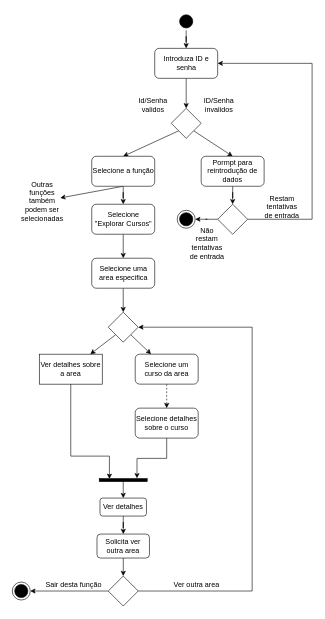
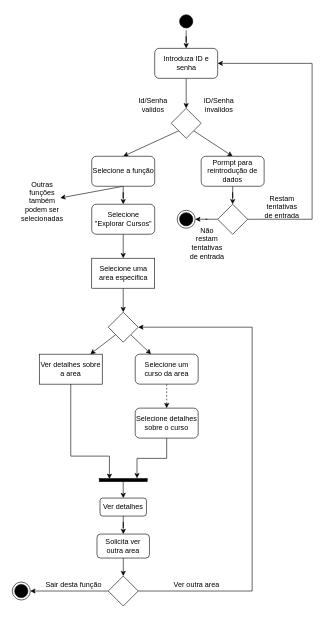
- <mxCell id="26" value="Selecione uma area especifica" style="rounded=1;whiteSpace=wrap;html=1;" vertex="1" parent="1"><mxGeometry x="152.5" y="430" width="105" height="50" as="geometry" /></mxCell>
+ <mxCell id="26" value="Selecione uma area especifica" style="whiteSpace=wrap;html=1;rounded=0;" vertex="1" parent="1"><mxGeometry x="152.5" y="430" width="105" height="50" as="geometry" /></mxCell>
